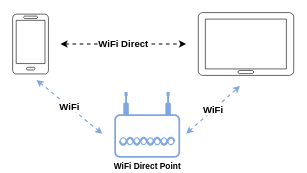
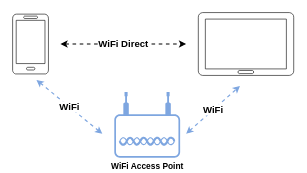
- <mxCell id="5" value="&lt;font style=&quot;font-size: 14px;&quot;&gt;&lt;b&gt;WiFi Direct Point&lt;/b&gt;&lt;/font&gt;" style="points=[[0.03,0.36,0],[0.18,0,0],[0.5,0.34,0],[0.82,0,0],[0.97,0.36,0],[1,0.67,0],[0.975,0.975,0],[0.5,1,0],[0.025,0.975,0],[0,0.67,0]];verticalLabelPosition=bottom;sketch=0;html=1;verticalAlign=top;aspect=fixed;align=center;pointerEvents=1;shape=mxgraph.cisco19.wireless_access_point;fillColor=#7EA6E0;strokeColor=none;strokeWidth=1;" vertex="1" parent="1"><mxGeometry x="190" y="153" width="110" height="110" as="geometry" /></mxCell>
+ <mxCell id="5" value="&lt;font style=&quot;font-size: 14px;&quot;&gt;&lt;b&gt;WiFi Access Point&lt;/b&gt;&lt;/font&gt;" style="points=[[0.03,0.36,0],[0.18,0,0],[0.5,0.34,0],[0.82,0,0],[0.97,0.36,0],[1,0.67,0],[0.975,0.975,0],[0.5,1,0],[0.025,0.975,0],[0,0.67,0]];verticalLabelPosition=bottom;sketch=0;html=1;verticalAlign=top;aspect=fixed;align=center;pointerEvents=1;shape=mxgraph.cisco19.wireless_access_point;fillColor=#7EA6E0;strokeColor=none;strokeWidth=1;" vertex="1" parent="1"><mxGeometry x="190" y="153" width="110" height="110" as="geometry" /></mxCell>
